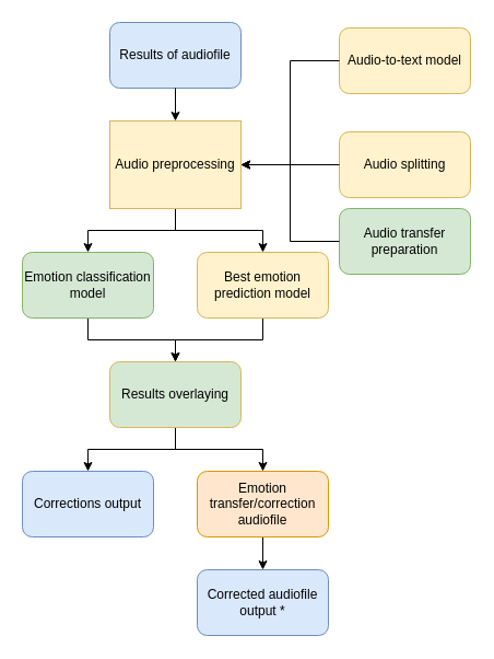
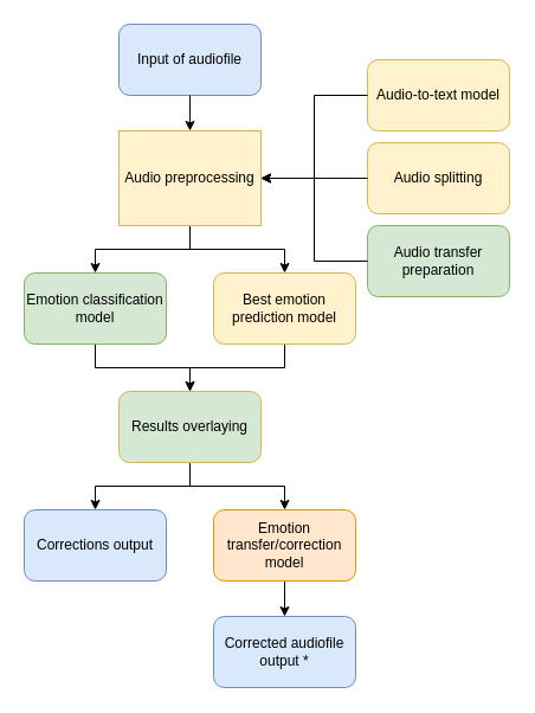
- <mxCell id="2" value="Results of audiofile" style="rounded=1;whiteSpace=wrap;html=1;fillColor=#dae8fc;strokeColor=#6c8ebf;" vertex="1" parent="1"><mxGeometry x="100" y="20" width="120" height="60" as="geometry" /></mxCell>
+ <mxCell id="2" value="Input of audiofile" style="rounded=1;whiteSpace=wrap;html=1;fillColor=#dae8fc;strokeColor=#6c8ebf;" vertex="1" parent="1"><mxGeometry x="100" y="20" width="120" height="60" as="geometry" /></mxCell>
- <mxCell id="16" value="Audio-to-text model" style="rounded=1;whiteSpace=wrap;html=1;fillColor=#fff2cc;strokeColor=#d6b656;" vertex="1" parent="1"><mxGeometry x="310" y="25" width="120" height="60" as="geometry" /></mxCell>
+ <mxCell id="16" value="Audio-to-text model" style="rounded=1;whiteSpace=wrap;html=1;fillColor=#fff2cc;strokeColor=#d6b656;" vertex="1" parent="1"><mxGeometry x="310" y="50" width="120" height="60" as="geometry" /></mxCell>
- <mxCell id="23" value="Emotion transfer/correction audiofile" style="rounded=1;whiteSpace=wrap;html=1;fillColor=#ffe6cc;strokeColor=#d79b00;" vertex="1" parent="1"><mxGeometry x="180" y="430" width="120" height="60" as="geometry" /></mxCell>
+ <mxCell id="23" value="Emotion transfer/correction model" style="rounded=1;whiteSpace=wrap;html=1;fillColor=#ffe6cc;strokeColor=#d79b00;" vertex="1" parent="1"><mxGeometry x="180" y="430" width="120" height="60" as="geometry" /></mxCell>
